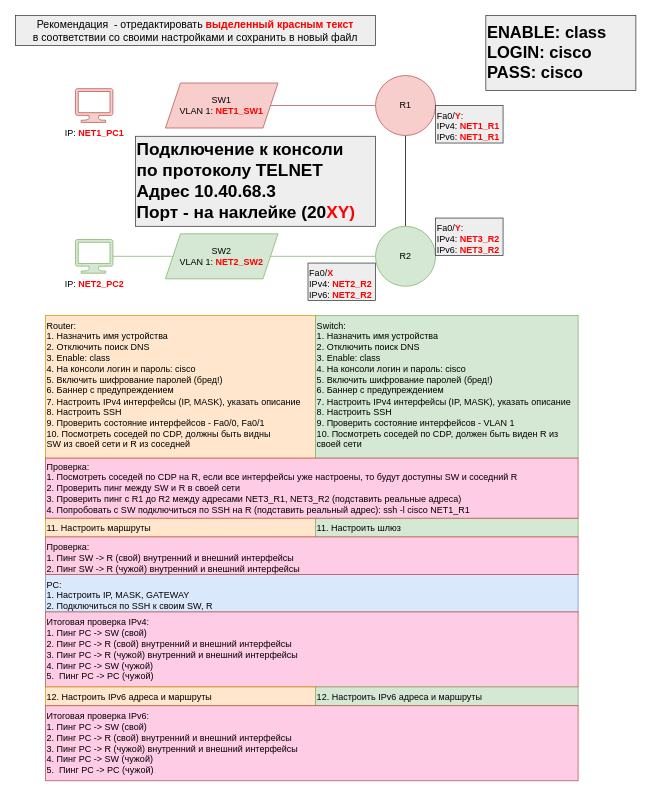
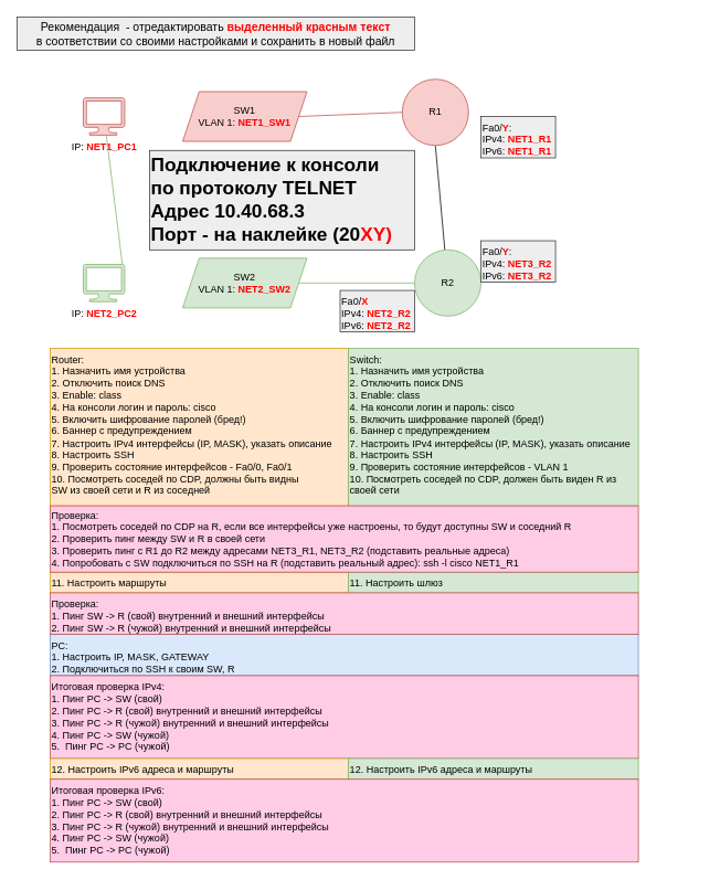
- <mxCell id="13" value="ENABLE: class&lt;br&gt;LOGIN: cisco&lt;br style=&quot;font-size: 22px;&quot;&gt;&lt;div style=&quot;&quot;&gt;&lt;span style=&quot;background-color: initial;&quot;&gt;PASS: cisco&lt;/span&gt;&lt;/div&gt;" style="text;html=1;strokeColor=#36393d;fillColor=#eeeeee;align=left;verticalAlign=middle;whiteSpace=wrap;rounded=0;fontSize=22;fontStyle=1" parent="1" vertex="1"><mxGeometry x="647" width="200" height="100" as="geometry" y="20" /></mxCell>
- <mxCell id="6" value="R1" style="ellipse;whiteSpace=wrap;html=1;aspect=fixed;fillColor=#f8cecc;strokeColor=#b85450;" parent="1" vertex="1"><mxGeometry x="500" y="100" width="80" height="80" as="geometry" /></mxCell>
+ <mxCell id="6" value="R1" style="ellipse;whiteSpace=wrap;html=1;aspect=fixed;fillColor=#f8cecc;strokeColor=#b85450;" parent="1" vertex="1"><mxGeometry x="485" y="95" width="80" height="80" as="geometry" /></mxCell>
- <mxCell id="10" style="rounded=0;orthogonalLoop=1;jettySize=auto;html=1;exitX=1;exitY=0.5;exitDx=0;exitDy=0;exitPerimeter=0;fillColor=#d5e8d4;strokeColor=#82b366;endArrow=none;endFill=0;" parent="1" source="11" target="4" edge="1"><mxGeometry relative="1" as="geometry" /></mxCell>
+ <mxCell id="10" style="rounded=0;orthogonalLoop=1;jettySize=auto;html=1;exitX=1;exitY=0.5;exitDx=0;exitDy=0;exitPerimeter=0;fillColor=#d5e8d4;strokeColor=#82b366;endArrow=none;endFill=0;" parent="1" source="11" target="9" edge="1"><mxGeometry relative="1" as="geometry" /></mxCell>
